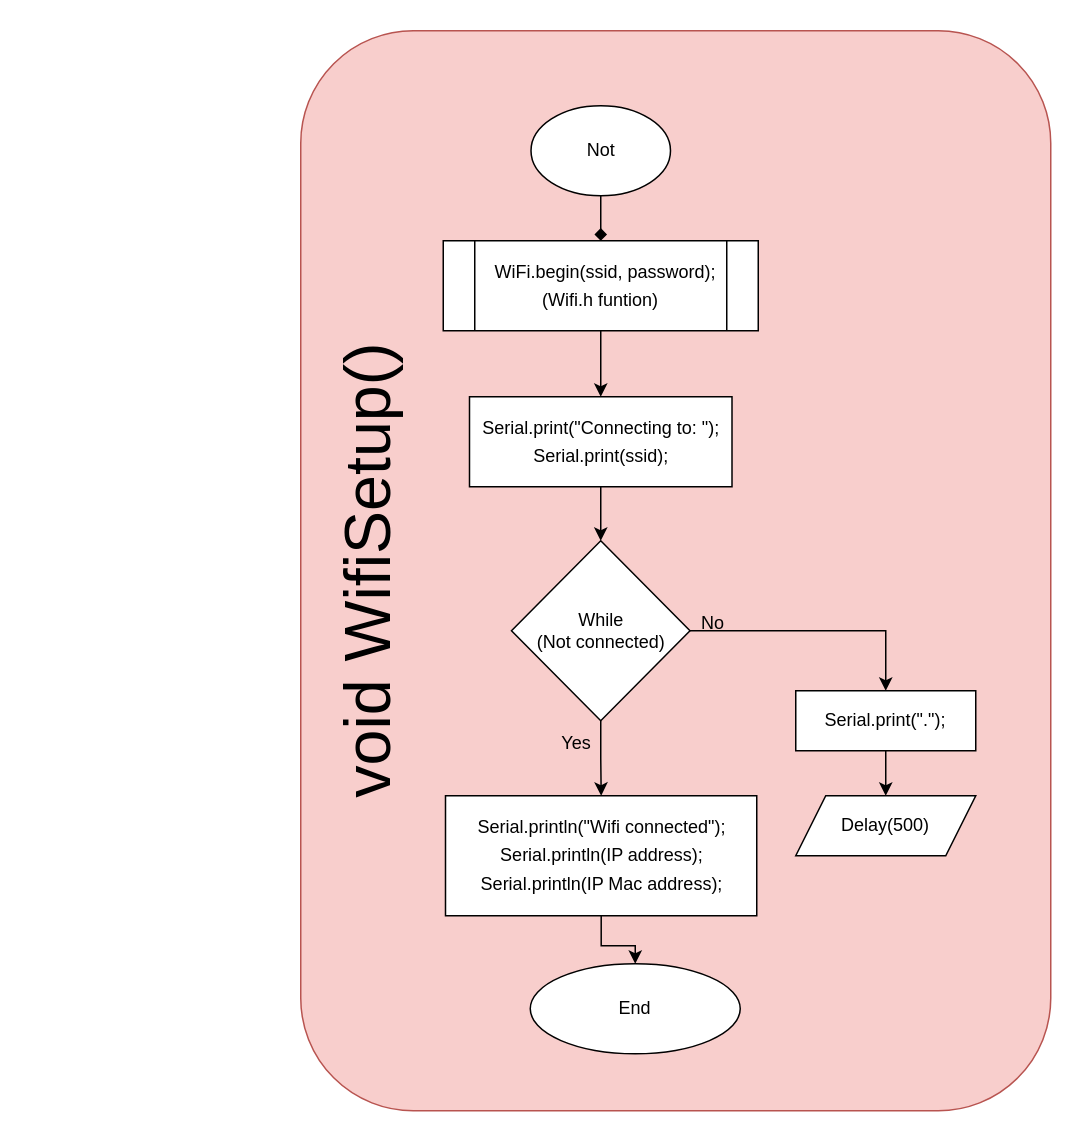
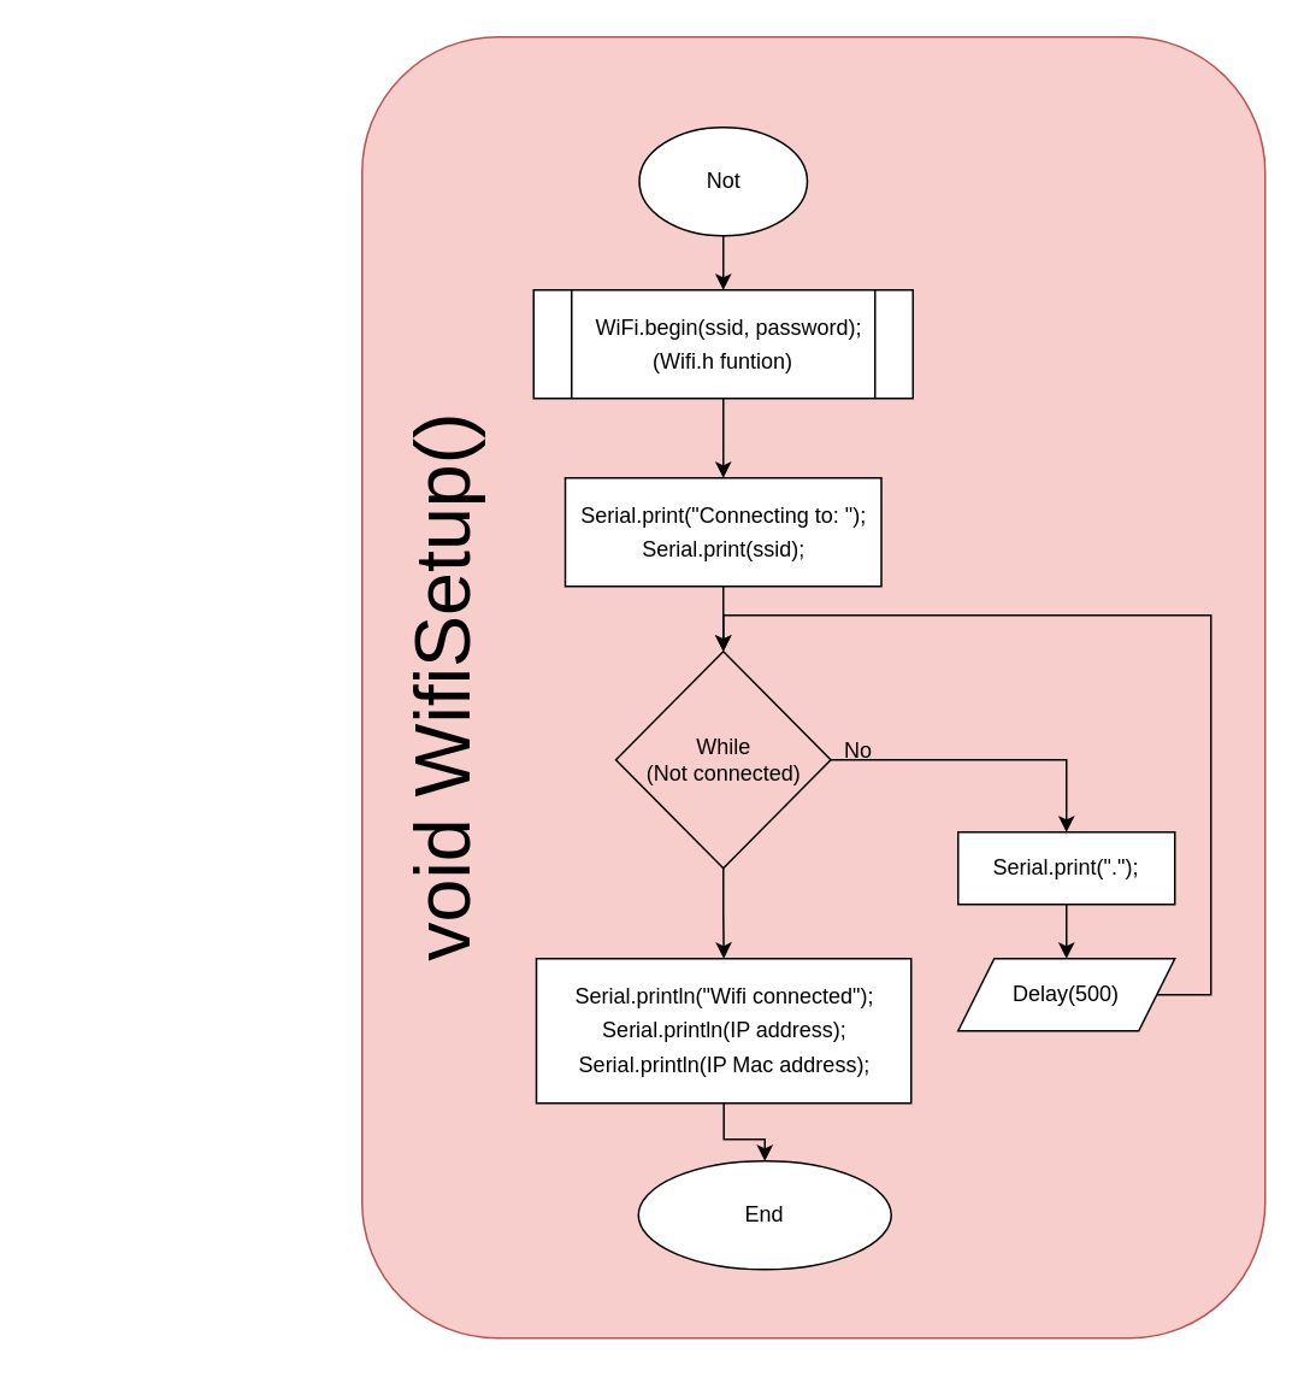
- <mxCell id="3" value="" style="edgeStyle=orthogonalEdgeStyle;rounded=0;orthogonalLoop=1;jettySize=auto;html=1;endArrow=diamond;" edge="1" parent="1" source="4" target="7"><mxGeometry relative="1" as="geometry" /></mxCell>
+ <mxCell id="3" value="" style="edgeStyle=orthogonalEdgeStyle;rounded=0;orthogonalLoop=1;jettySize=auto;html=1;" edge="1" parent="1" source="4" target="7"><mxGeometry relative="1" as="geometry" /></mxCell>
+ <mxCell id="16" style="edgeStyle=orthogonalEdgeStyle;rounded=0;orthogonalLoop=1;jettySize=auto;html=1;entryX=0.5;entryY=0;entryDx=0;entryDy=0;exitX=1;exitY=0.5;exitDx=0;exitDy=0;" edge="1" parent="1" source="17" target="13"><mxGeometry relative="1" as="geometry"><Array as="points"><mxPoint x="670" y="550" /><mxPoint x="670" y="340" /><mxPoint x="400" y="340" /></Array></mxGeometry></mxCell>
- <mxCell id="13" value="While&lt;div&gt;(Not connected)&lt;/div&gt;" style="rhombus;whiteSpace=wrap;html=1;" vertex="1" parent="1"><mxGeometry x="340.5" y="360" width="119" height="120" as="geometry" /></mxCell>
+ <mxCell id="13" value="While&lt;div&gt;(Not connected)&lt;/div&gt;" style="rhombus;whiteSpace=wrap;html=1;fillColor=#f8cecc;" vertex="1" parent="1"><mxGeometry x="340.5" y="360" width="119" height="120" as="geometry" /></mxCell>
- <mxCell id="19" value="Yes" style="text;html=1;strokeColor=none;fillColor=none;align=center;verticalAlign=middle;whiteSpace=wrap;rounded=0;" vertex="1" parent="1"><mxGeometry x="353.5" y="480" width="60" height="30" as="geometry" /></mxCell>
